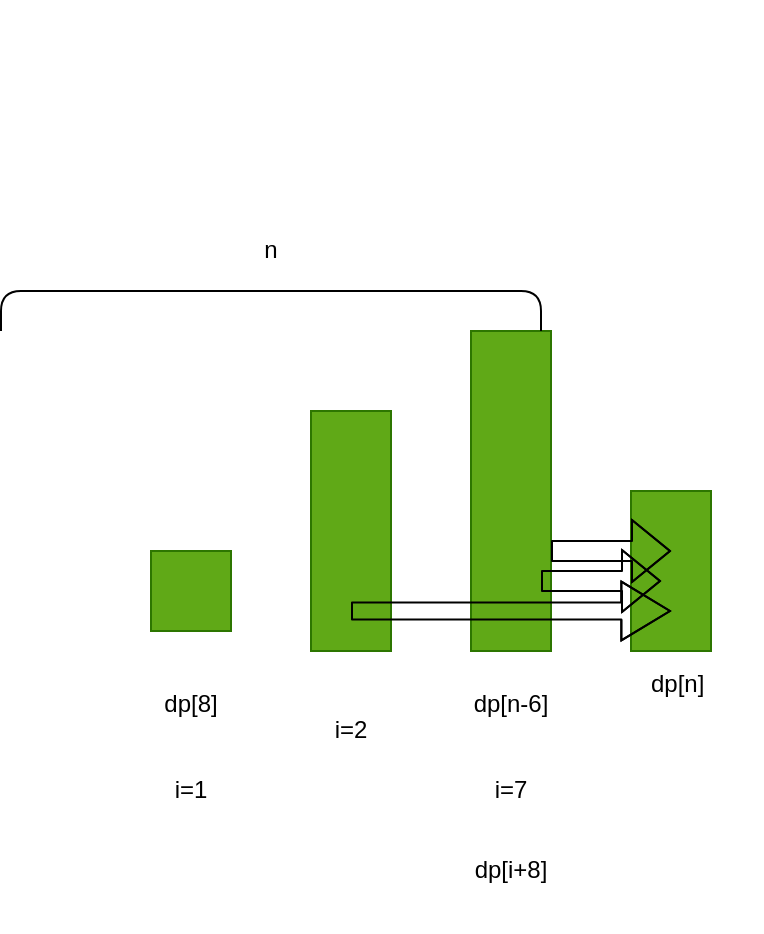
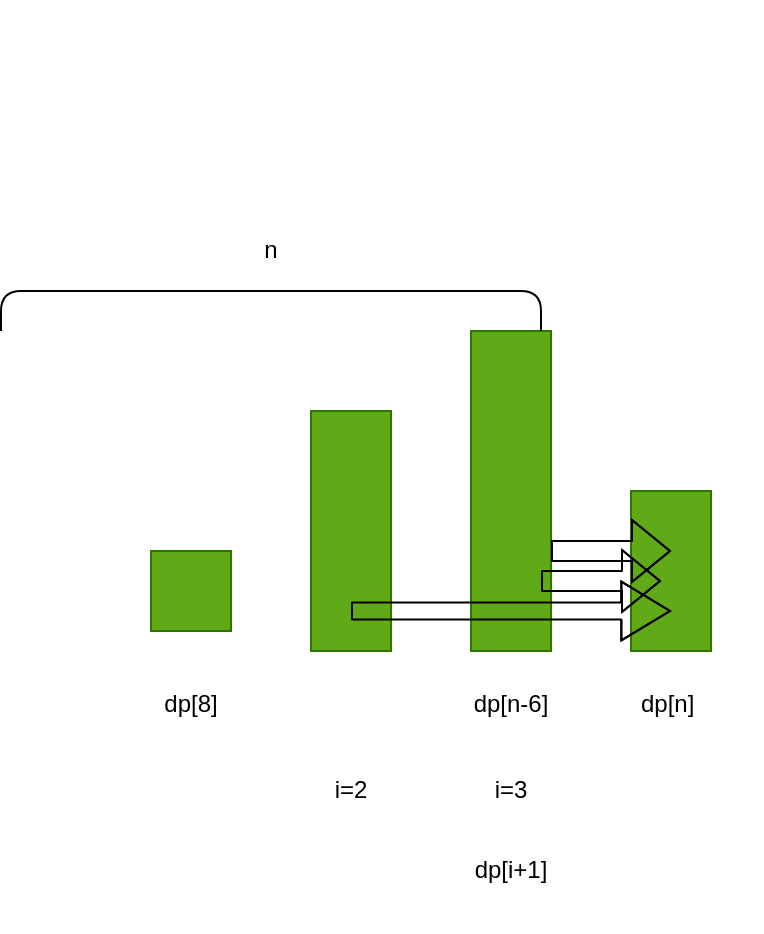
- <mxCell id="7" value="dp[n]&amp;nbsp;" style="text;html=1;align=center;verticalAlign=middle;resizable=0;points=[];autosize=1;" parent="1" vertex="1"><mxGeometry x="260" y="332" width="50" height="20" as="geometry" /></mxCell>
+ <mxCell id="7" value="dp[n]&amp;nbsp;" style="text;html=1;align=center;verticalAlign=middle;resizable=0;points=[];autosize=1;" parent="1" vertex="1"><mxGeometry x="255" y="342" width="50" height="20" as="geometry" /></mxCell>
- <mxCell id="11" value="i=2" style="text;html=1;align=center;verticalAlign=middle;resizable=0;points=[];autosize=1;" parent="1" vertex="1"><mxGeometry x="105" y="355" width="30" height="20" as="geometry" /></mxCell>
+ <mxCell id="11" value="i=2" style="text;html=1;align=center;verticalAlign=middle;resizable=0;points=[];autosize=1;" parent="1" vertex="1"><mxGeometry x="105" y="385" width="30" height="20" as="geometry" /></mxCell>
- <mxCell id="10" value="i=1" style="text;html=1;align=center;verticalAlign=middle;resizable=0;points=[];autosize=1;" parent="1" vertex="1"><mxGeometry x="25" y="385" width="30" height="20" as="geometry" /></mxCell>
- <mxCell id="12" value="i=7" style="text;html=1;align=center;verticalAlign=middle;resizable=0;points=[];autosize=1;" parent="1" vertex="1"><mxGeometry x="185" y="385" width="30" height="20" as="geometry" /></mxCell>
+ <mxCell id="12" value="i=3" style="text;html=1;align=center;verticalAlign=middle;resizable=0;points=[];autosize=1;" parent="1" vertex="1"><mxGeometry x="185" y="385" width="30" height="20" as="geometry" /></mxCell>
- <mxCell id="14" value="dp[i+8]" style="text;html=1;align=center;verticalAlign=middle;resizable=0;points=[];autosize=1;" parent="1" vertex="1"><mxGeometry x="175" y="425" width="50" height="20" as="geometry" /></mxCell>
+ <mxCell id="14" value="dp[i+1]" style="text;html=1;align=center;verticalAlign=middle;resizable=0;points=[];autosize=1;" parent="1" vertex="1"><mxGeometry x="175" y="425" width="50" height="20" as="geometry" /></mxCell>
